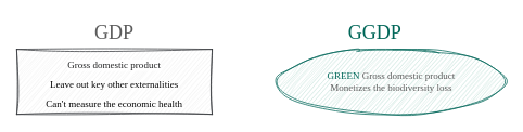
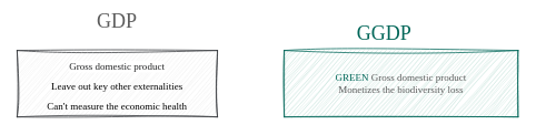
- <mxCell id="2" value="GDP" style="text;html=1;strokeColor=none;fillColor=none;align=center;verticalAlign=middle;whiteSpace=wrap;rounded=0;fontSize=24;fontFamily=Architects Daughter;fontColor=#5C5C5C;" vertex="1" parent="1"><mxGeometry x="100" y="20" width="80" height="40" as="geometry" /></mxCell>
+ <mxCell id="2" value="GDP" style="text;html=1;strokeColor=none;fillColor=none;align=center;verticalAlign=middle;whiteSpace=wrap;rounded=0;fontSize=24;fontFamily=Architects Daughter;fontColor=#5C5C5C;" vertex="1" parent="1"><mxGeometry x="100" y="5" width="80" height="40" as="geometry" /></mxCell>
- <mxCell id="4" value="&lt;font color=&quot;#006658&quot;&gt;GREEN&lt;/font&gt; Gross domestic product&lt;br&gt;&lt;font style=&quot;font-size: 12px;&quot;&gt;Monetizes the biodiversity loss&lt;/font&gt;" style="ellipse;whiteSpace=wrap;html=1;sketch=1;hachureGap=4;jiggle=2;fillStyle=auto;curveFitting=1;strokeColor=#006658;fontFamily=Architects Daughter;fontSource=https%3A%2F%2Ffonts.googleapis.com%2Fcss%3Ffamily%3DArchitects%2BDaughter;fontSize=12;fontColor=#5C5C5C;fillColor=#C3E0D9;" vertex="1" parent="1"><mxGeometry x="340" y="60" width="280" height="80" as="geometry" /></mxCell>
+ <mxCell id="4" value="&lt;font color=&quot;#006658&quot;&gt;GREEN&lt;/font&gt; Gross domestic product&lt;br&gt;&lt;font style=&quot;font-size: 12px;&quot;&gt;Monetizes the biodiversity loss&lt;/font&gt;" style="rounded=0;whiteSpace=wrap;html=1;sketch=1;hachureGap=4;jiggle=2;fillStyle=auto;curveFitting=1;strokeColor=#006658;fontFamily=Architects Daughter;fontSource=https%3A%2F%2Ffonts.googleapis.com%2Fcss%3Ffamily%3DArchitects%2BDaughter;fontSize=12;fontColor=#5C5C5C;fillColor=#C3E0D9;" vertex="1" parent="1"><mxGeometry x="340" y="60" width="280" height="80" as="geometry" /></mxCell>
